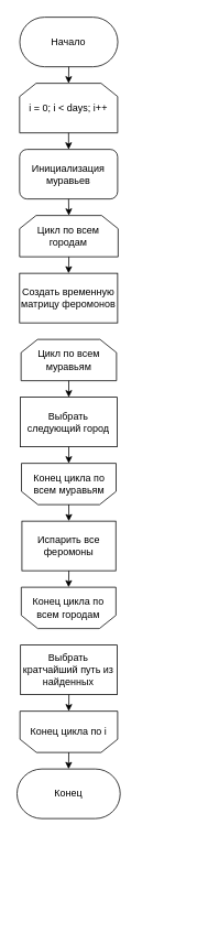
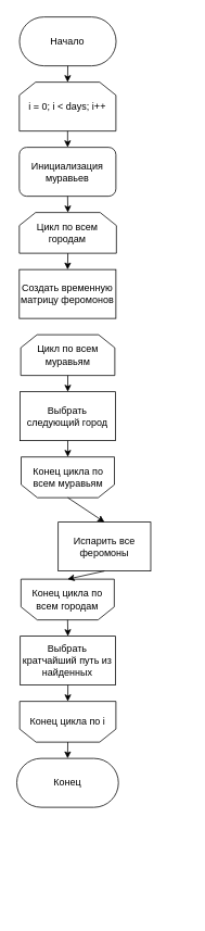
- <mxCell id="9" value="Испарить все феромоны" style="rounded=0;whiteSpace=wrap;html=1;" parent="1" vertex="1"><mxGeometry x="26.07" y="630" width="113.74" height="60" as="geometry" /></mxCell>
+ <mxCell id="9" value="Испарить все феромоны" style="rounded=0;whiteSpace=wrap;html=1;" parent="1" vertex="1"><mxGeometry x="71.07" y="640" width="113.74" height="60" as="geometry" /></mxCell>
+ <mxCell id="24" value="" style="endArrow=classic;html=1;rounded=0;exitX=0.5;exitY=0;exitDx=0;exitDy=0;entryX=0.5;entryY=0;entryDx=0;entryDy=0;" edge="1" parent="1" source="10" target="11"><mxGeometry width="50" height="50" relative="1" as="geometry"><mxPoint x="302" y="770" as="sourcePoint" /><mxPoint x="352" y="720" as="targetPoint" /></mxGeometry></mxCell>
